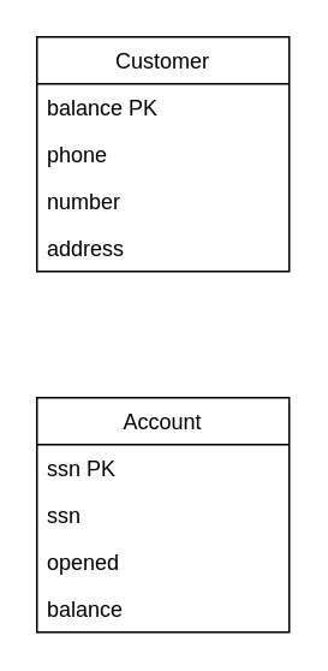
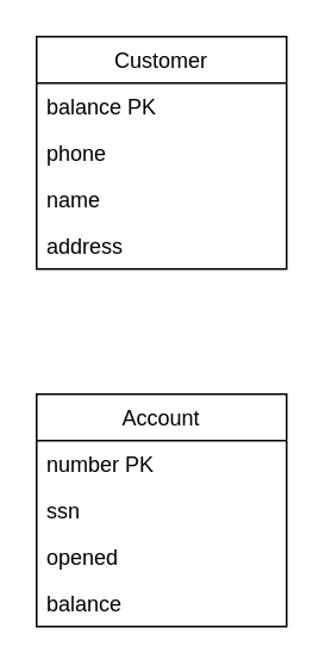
- <mxCell id="10" value="number" style="text;strokeColor=none;fillColor=none;align=left;verticalAlign=top;spacingLeft=4;spacingRight=4;overflow=hidden;rotatable=0;points=[[0,0.5],[1,0.5]];portConstraint=eastwest;" vertex="1" parent="7"><mxGeometry y="78" width="140" height="26" as="geometry" /></mxCell>
+ <mxCell id="10" value="name" style="text;strokeColor=none;fillColor=none;align=left;verticalAlign=top;spacingLeft=4;spacingRight=4;overflow=hidden;rotatable=0;points=[[0,0.5],[1,0.5]];portConstraint=eastwest;" vertex="1" parent="7"><mxGeometry y="78" width="140" height="26" as="geometry" /></mxCell>
- <mxCell id="3" value="ssn PK" style="text;strokeColor=none;fillColor=none;align=left;verticalAlign=top;spacingLeft=4;spacingRight=4;overflow=hidden;rotatable=0;points=[[0,0.5],[1,0.5]];portConstraint=eastwest;" vertex="1" parent="2"><mxGeometry y="26" width="140" height="26" as="geometry" /></mxCell>
+ <mxCell id="3" value="number PK" style="text;strokeColor=none;fillColor=none;align=left;verticalAlign=top;spacingLeft=4;spacingRight=4;overflow=hidden;rotatable=0;points=[[0,0.5],[1,0.5]];portConstraint=eastwest;" vertex="1" parent="2"><mxGeometry y="26" width="140" height="26" as="geometry" /></mxCell>
